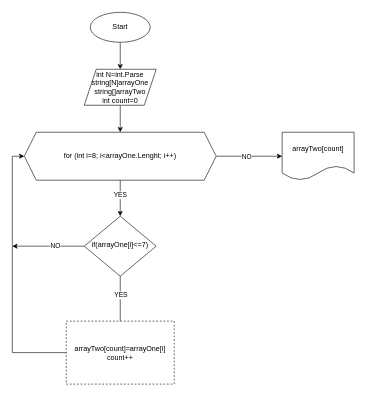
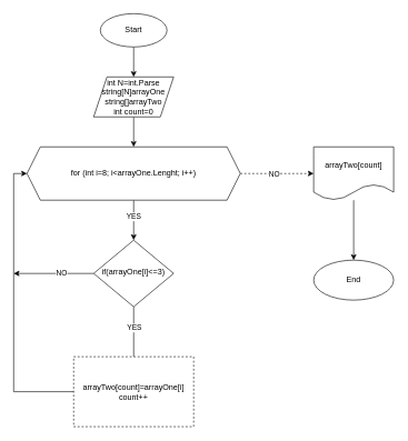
- <mxCell id="11" style="edgeStyle=orthogonalEdgeStyle;rounded=0;orthogonalLoop=1;jettySize=auto;html=1;exitX=1;exitY=0.5;exitDx=0;exitDy=0;entryX=0;entryY=0.5;entryDx=0;entryDy=0;" parent="1" source="13" target="17" edge="1"><mxGeometry relative="1" as="geometry" /></mxCell>
+ <mxCell id="11" style="edgeStyle=orthogonalEdgeStyle;rounded=0;orthogonalLoop=1;jettySize=auto;html=1;exitX=1;exitY=0.5;exitDx=0;exitDy=0;entryX=0;entryY=0.5;entryDx=0;entryDy=0;dashed=1;" parent="1" source="13" target="17" edge="1"><mxGeometry relative="1" as="geometry" /></mxCell>
+ <mxCell id="16" value="" style="edgeStyle=orthogonalEdgeStyle;rounded=0;orthogonalLoop=1;jettySize=auto;html=1;" parent="1" source="17" target="18" edge="1"><mxGeometry relative="1" as="geometry" /></mxCell>
- <mxCell id="6" value="if(arrayOne[i]&amp;lt;=7)" style="rhombus;whiteSpace=wrap;html=1;shadow=0;fontFamily=Helvetica;fontSize=12;align=center;strokeWidth=1;spacing=6;spacingTop=-4;" parent="1" vertex="1"><mxGeometry x="140" y="360" width="120" height="100" as="geometry" /></mxCell>
+ <mxCell id="6" value="if(arrayOne[i]&amp;lt;=3)" style="rhombus;whiteSpace=wrap;html=1;shadow=0;fontFamily=Helvetica;fontSize=12;align=center;strokeWidth=1;spacing=6;spacingTop=-4;" parent="1" vertex="1"><mxGeometry x="140" y="360" width="120" height="100" as="geometry" /></mxCell>
+ <mxCell id="18" value="End" style="ellipse;whiteSpace=wrap;html=1;" parent="1" vertex="1"><mxGeometry x="470" y="390" width="120" height="60" as="geometry" /></mxCell>
